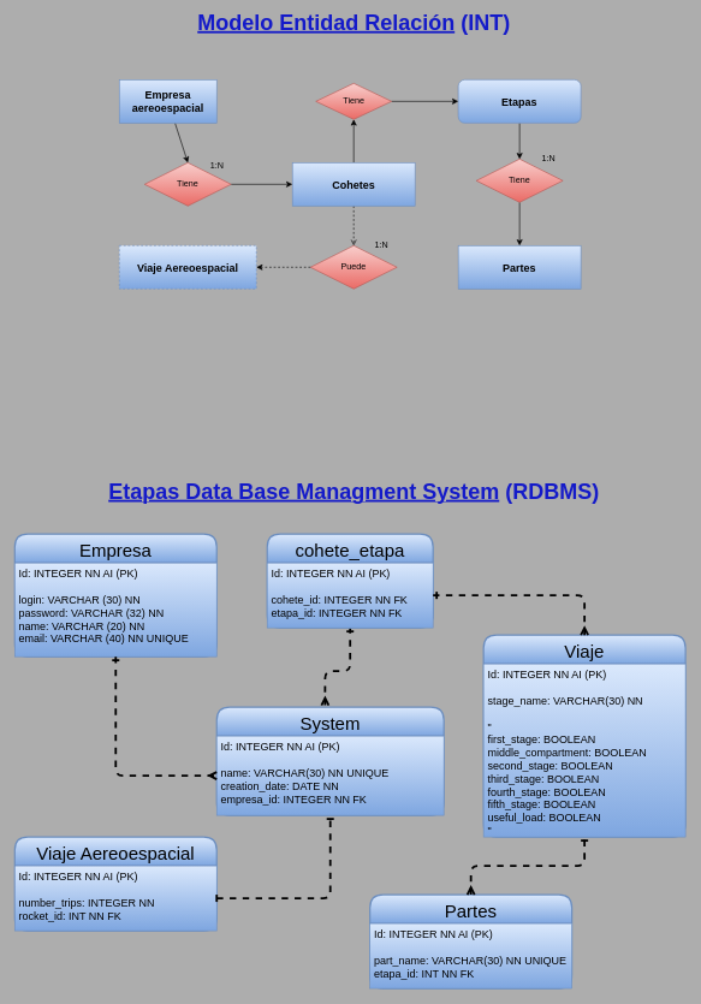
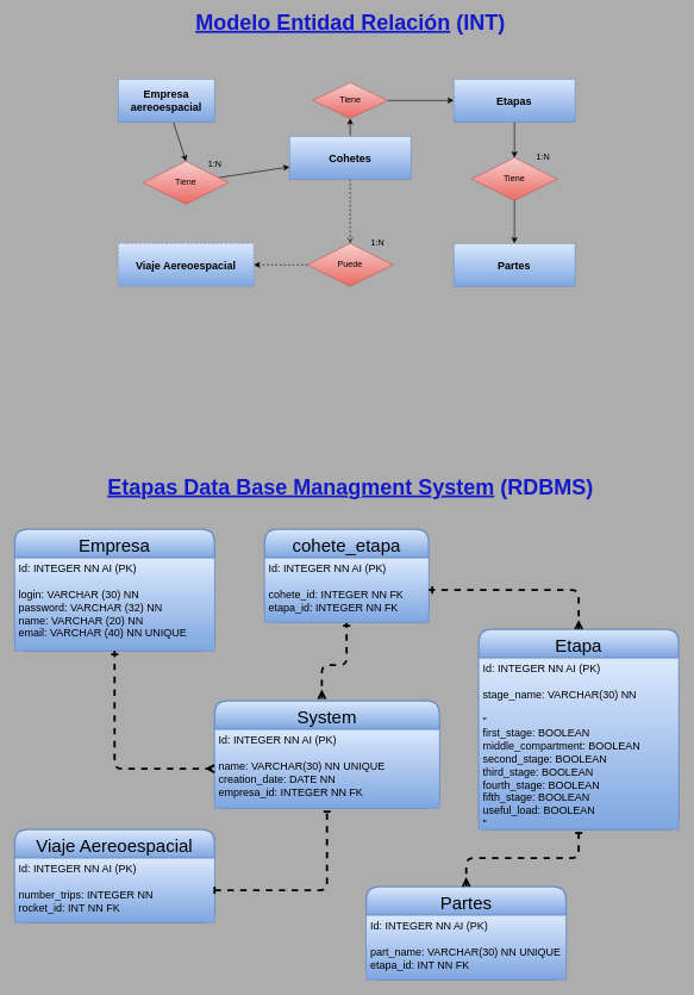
- <mxCell id="10" value="Etapas" style="whiteSpace=wrap;html=1;fillColor=#dae8fc;gradientColor=#7ea6e0;strokeColor=#6c8ebf;fontColor=#000000;fontStyle=1;fontSize=15;rounded=1;" parent="1" vertex="1"><mxGeometry x="635" y="110" width="170" height="60" as="geometry" /></mxCell>
+ <mxCell id="10" value="Etapas" style="rounded=0;whiteSpace=wrap;html=1;fillColor=#dae8fc;gradientColor=#7ea6e0;strokeColor=#6c8ebf;fontColor=#000000;fontStyle=1;fontSize=15;" parent="1" vertex="1"><mxGeometry x="635" y="110" width="170" height="60" as="geometry" /></mxCell>
- <mxCell id="4" value="Cohetes" style="rounded=0;whiteSpace=wrap;html=1;fillColor=#dae8fc;gradientColor=#7ea6e0;strokeColor=#6c8ebf;fontColor=#000000;fontStyle=1;fontSize=15;" parent="1" vertex="1"><mxGeometry x="405" y="225" width="170" height="60" as="geometry" /></mxCell>
+ <mxCell id="4" value="Cohetes" style="rounded=0;whiteSpace=wrap;html=1;fillColor=#dae8fc;gradientColor=#7ea6e0;strokeColor=#6c8ebf;fontColor=#000000;fontStyle=1;fontSize=15;" parent="1" vertex="1"><mxGeometry x="405" y="190" width="170" height="60" as="geometry" /></mxCell>
- <mxCell id="33" value="Viaje" style="swimlane;childLayout=stackLayout;horizontal=1;startSize=40;horizontalStack=0;rounded=1;fontSize=25;fontStyle=0;strokeWidth=2;resizeParent=0;resizeLast=1;shadow=0;dashed=0;align=center;labelBackgroundColor=none;labelBorderColor=none;fillColor=#dae8fc;gradientColor=#7ea6e0;strokeColor=#6c8ebf;fontColor=#000000;" parent="1" vertex="1"><mxGeometry x="670" y="880" width="280" height="280" as="geometry" /></mxCell>
+ <mxCell id="33" value="Etapa" style="swimlane;childLayout=stackLayout;horizontal=1;startSize=40;horizontalStack=0;rounded=1;fontSize=25;fontStyle=0;strokeWidth=2;resizeParent=0;resizeLast=1;shadow=0;dashed=0;align=center;labelBackgroundColor=none;labelBorderColor=none;fillColor=#dae8fc;gradientColor=#7ea6e0;strokeColor=#6c8ebf;fontColor=#000000;" parent="1" vertex="1"><mxGeometry x="670" y="880" width="280" height="280" as="geometry" /></mxCell>
